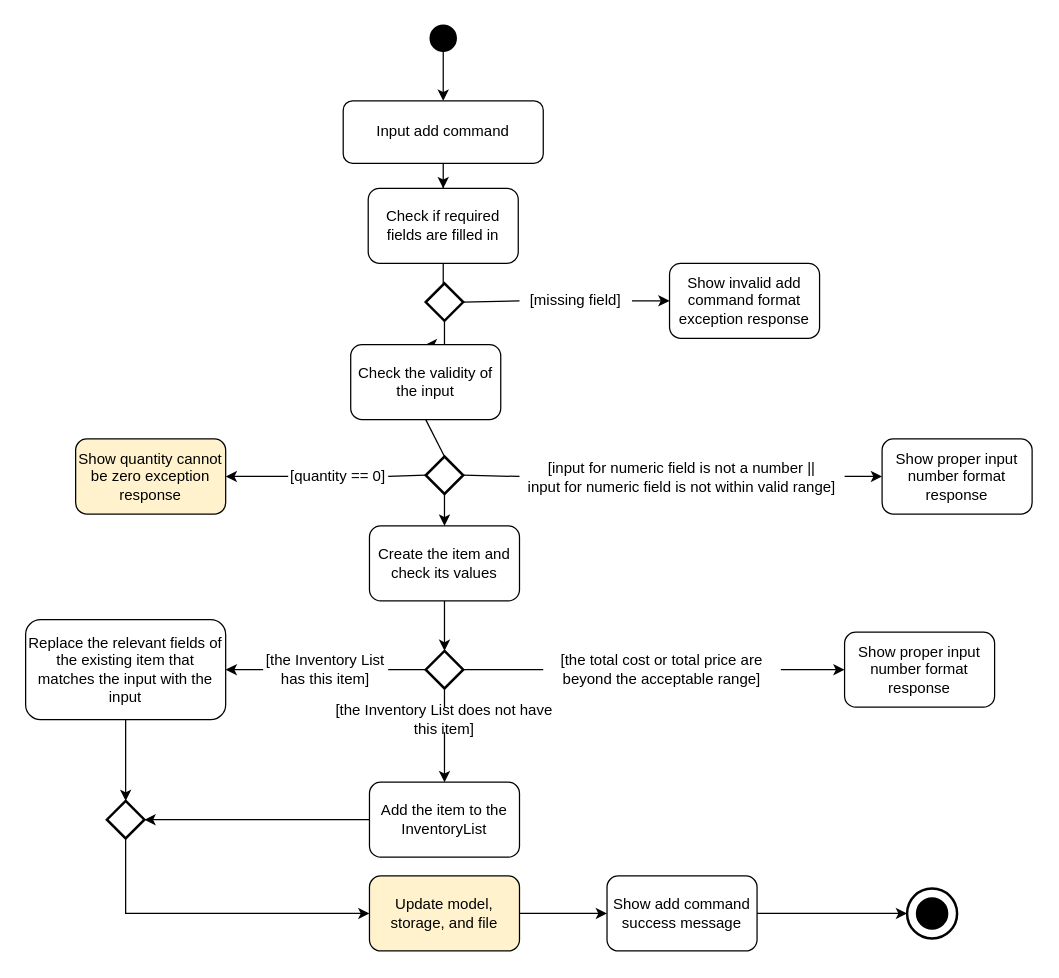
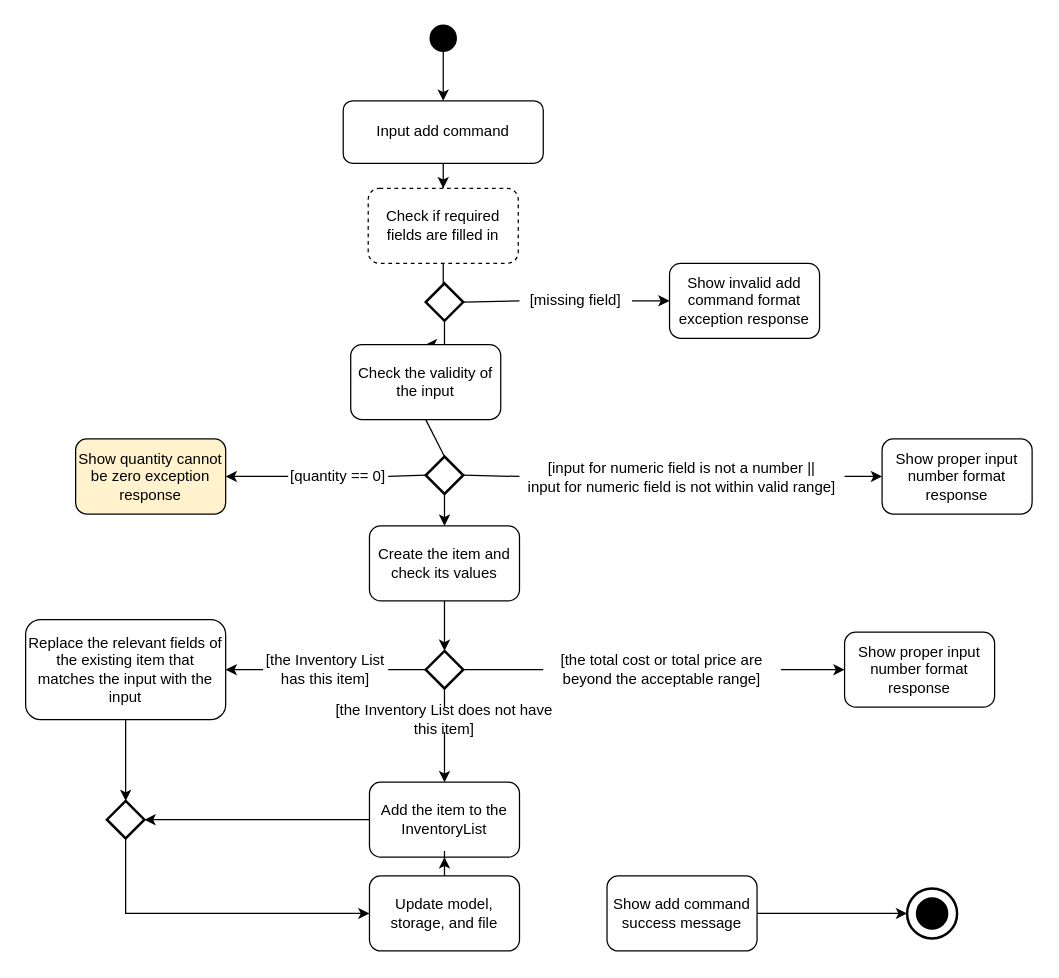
- <mxCell id="7" value="Check if required fields are filled in" style="rounded=1;whiteSpace=wrap;html=1;fillColor=#FFFFFF;" vertex="1" parent="1"><mxGeometry x="294" y="150" width="120" height="60" as="geometry" /></mxCell>
+ <mxCell id="7" value="Check if required fields are filled in" style="rounded=1;whiteSpace=wrap;html=1;fillColor=#FFFFFF;dashed=1;" vertex="1" parent="1"><mxGeometry x="294" y="150" width="120" height="60" as="geometry" /></mxCell>
- <mxCell id="43" value="Update model, storage, and file" style="rounded=1;whiteSpace=wrap;html=1;fillColor=#fff2cc;" vertex="1" parent="1"><mxGeometry x="295" y="700" width="120" height="60" as="geometry" /></mxCell>
+ <mxCell id="43" value="Update model, storage, and file" style="rounded=1;whiteSpace=wrap;html=1;fillColor=#FFFFFF;" vertex="1" parent="1"><mxGeometry x="295" y="700" width="120" height="60" as="geometry" /></mxCell>
- <mxCell id="42" style="edgeStyle=orthogonalEdgeStyle;rounded=0;orthogonalLoop=1;jettySize=auto;html=1;entryX=0;entryY=0.5;entryDx=0;entryDy=0;" edge="1" parent="1" source="43" target="45"><mxGeometry relative="1" as="geometry" /></mxCell>
+ <mxCell id="42" style="edgeStyle=orthogonalEdgeStyle;rounded=0;orthogonalLoop=1;jettySize=auto;html=1;" edge="1" parent="1" source="43" target="35"><mxGeometry relative="1" as="geometry" /></mxCell>
